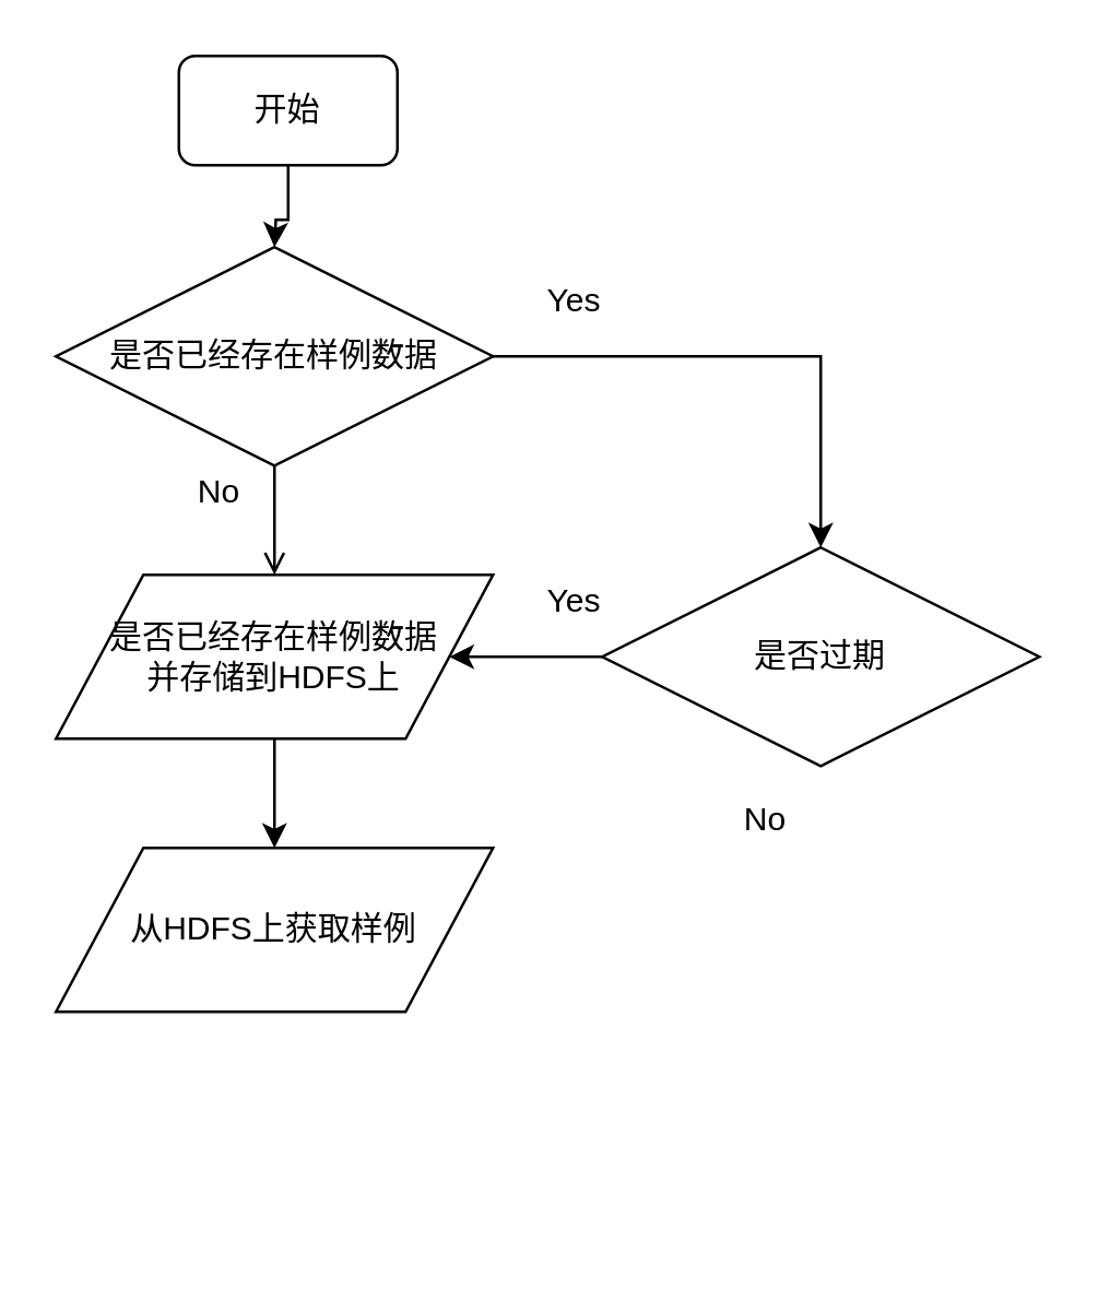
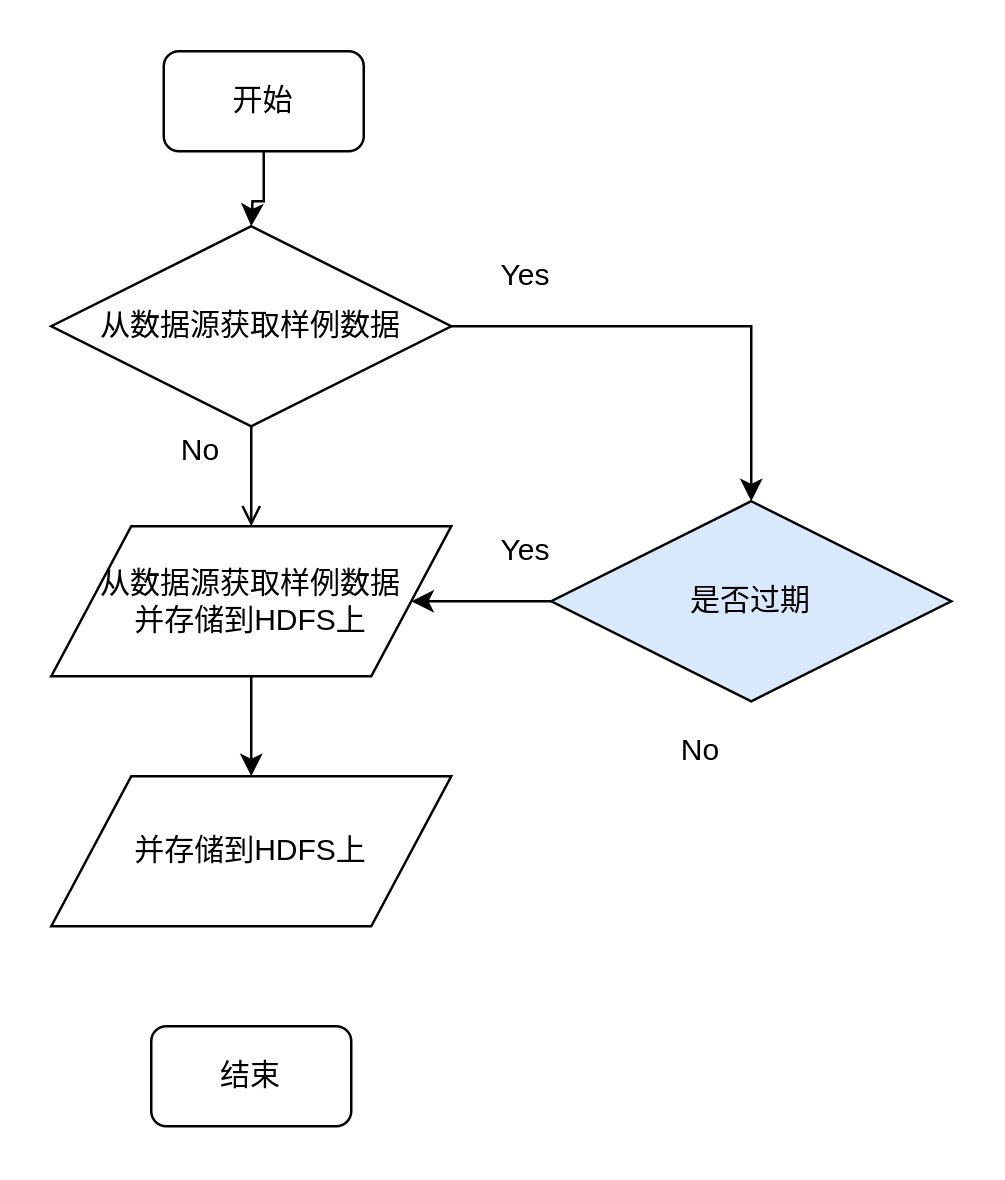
- <mxCell id="6" value="是否已经存在样例数据" style="rhombus;whiteSpace=wrap;html=1;" vertex="1" parent="1"><mxGeometry x="20" y="90" width="160" height="80" as="geometry" /></mxCell>
+ <mxCell id="6" value="从数据源获取样例数据" style="rhombus;whiteSpace=wrap;html=1;" vertex="1" parent="1"><mxGeometry x="20" y="90" width="160" height="80" as="geometry" /></mxCell>
- <mxCell id="10" value="是否已经存在样例数据&lt;br&gt;并存储到HDFS上" style="shape=parallelogram;perimeter=parallelogramPerimeter;whiteSpace=wrap;html=1;" vertex="1" parent="1"><mxGeometry x="20" y="210" width="160" height="60" as="geometry" /></mxCell>
+ <mxCell id="10" value="从数据源获取样例数据&lt;br&gt;并存储到HDFS上" style="shape=parallelogram;perimeter=parallelogramPerimeter;whiteSpace=wrap;html=1;" vertex="1" parent="1"><mxGeometry x="20" y="210" width="160" height="60" as="geometry" /></mxCell>
- <mxCell id="7" value="是否过期" style="rhombus;whiteSpace=wrap;html=1;" vertex="1" parent="1"><mxGeometry x="220" y="200" width="160" height="80" as="geometry" /></mxCell>
+ <mxCell id="7" value="是否过期" style="rhombus;whiteSpace=wrap;html=1;fillColor=#dae8fc;" vertex="1" parent="1"><mxGeometry x="220" y="200" width="160" height="80" as="geometry" /></mxCell>
- <mxCell id="11" value="从HDFS上获取样例" style="shape=parallelogram;perimeter=parallelogramPerimeter;whiteSpace=wrap;html=1;" vertex="1" parent="1"><mxGeometry x="20" y="310" width="160" height="60" as="geometry" /></mxCell>
+ <mxCell id="11" value="并存储到HDFS上" style="shape=parallelogram;perimeter=parallelogramPerimeter;whiteSpace=wrap;html=1;" vertex="1" parent="1"><mxGeometry x="20" y="310" width="160" height="60" as="geometry" /></mxCell>
+ <mxCell id="15" value="结束" style="rounded=1;whiteSpace=wrap;html=1;" vertex="1" parent="1"><mxGeometry x="60" y="410" width="80" height="40" as="geometry" /></mxCell>
